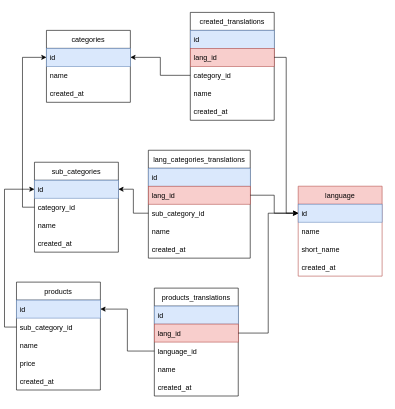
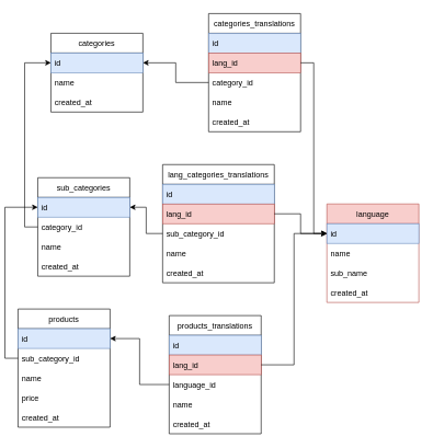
- <mxCell id="35" value="created_translations" style="swimlane;fontStyle=0;childLayout=stackLayout;horizontal=1;startSize=30;horizontalStack=0;resizeParent=1;resizeParentMax=0;resizeLast=0;collapsible=1;marginBottom=0;" parent="1" vertex="1"><mxGeometry x="310" y="20" width="140" height="180" as="geometry" /></mxCell>
+ <mxCell id="35" value="categories_translations" style="swimlane;fontStyle=0;childLayout=stackLayout;horizontal=1;startSize=30;horizontalStack=0;resizeParent=1;resizeParentMax=0;resizeLast=0;collapsible=1;marginBottom=0;" parent="1" vertex="1"><mxGeometry x="310" y="20" width="140" height="180" as="geometry" /></mxCell>
- <mxCell id="5" value="short_name" style="text;strokeColor=none;fillColor=none;align=left;verticalAlign=middle;spacingLeft=4;spacingRight=4;overflow=hidden;points=[[0,0.5],[1,0.5]];portConstraint=eastwest;rotatable=0;" parent="2" vertex="1"><mxGeometry y="90" width="140" height="30" as="geometry" /></mxCell>
+ <mxCell id="5" value="sub_name" style="text;strokeColor=none;fillColor=none;align=left;verticalAlign=middle;spacingLeft=4;spacingRight=4;overflow=hidden;points=[[0,0.5],[1,0.5]];portConstraint=eastwest;rotatable=0;" parent="2" vertex="1"><mxGeometry y="90" width="140" height="30" as="geometry" /></mxCell>
